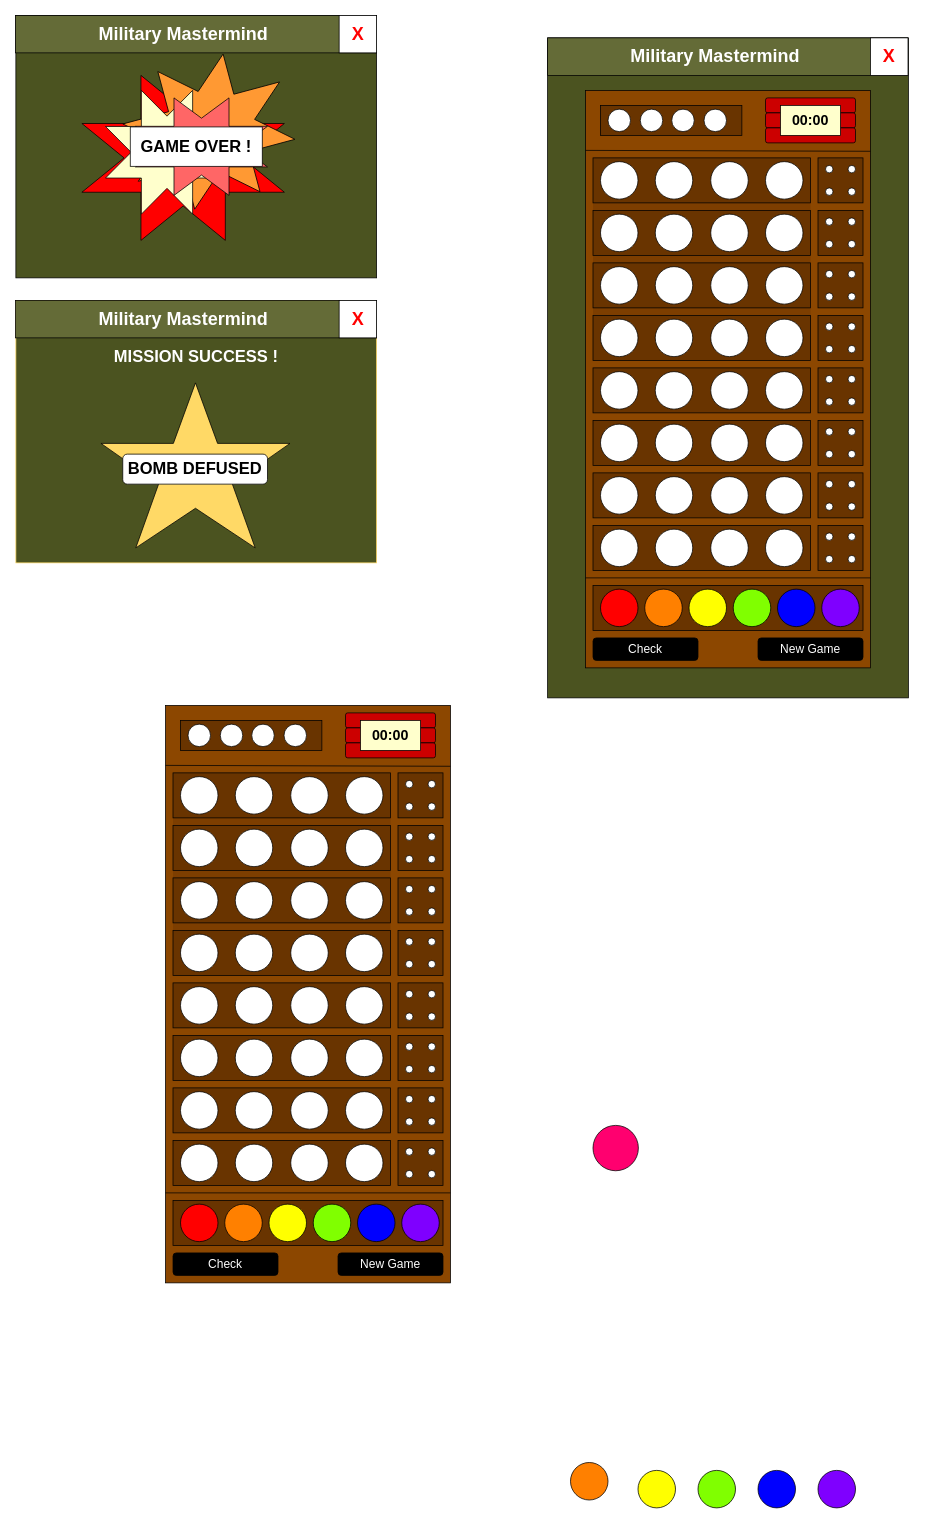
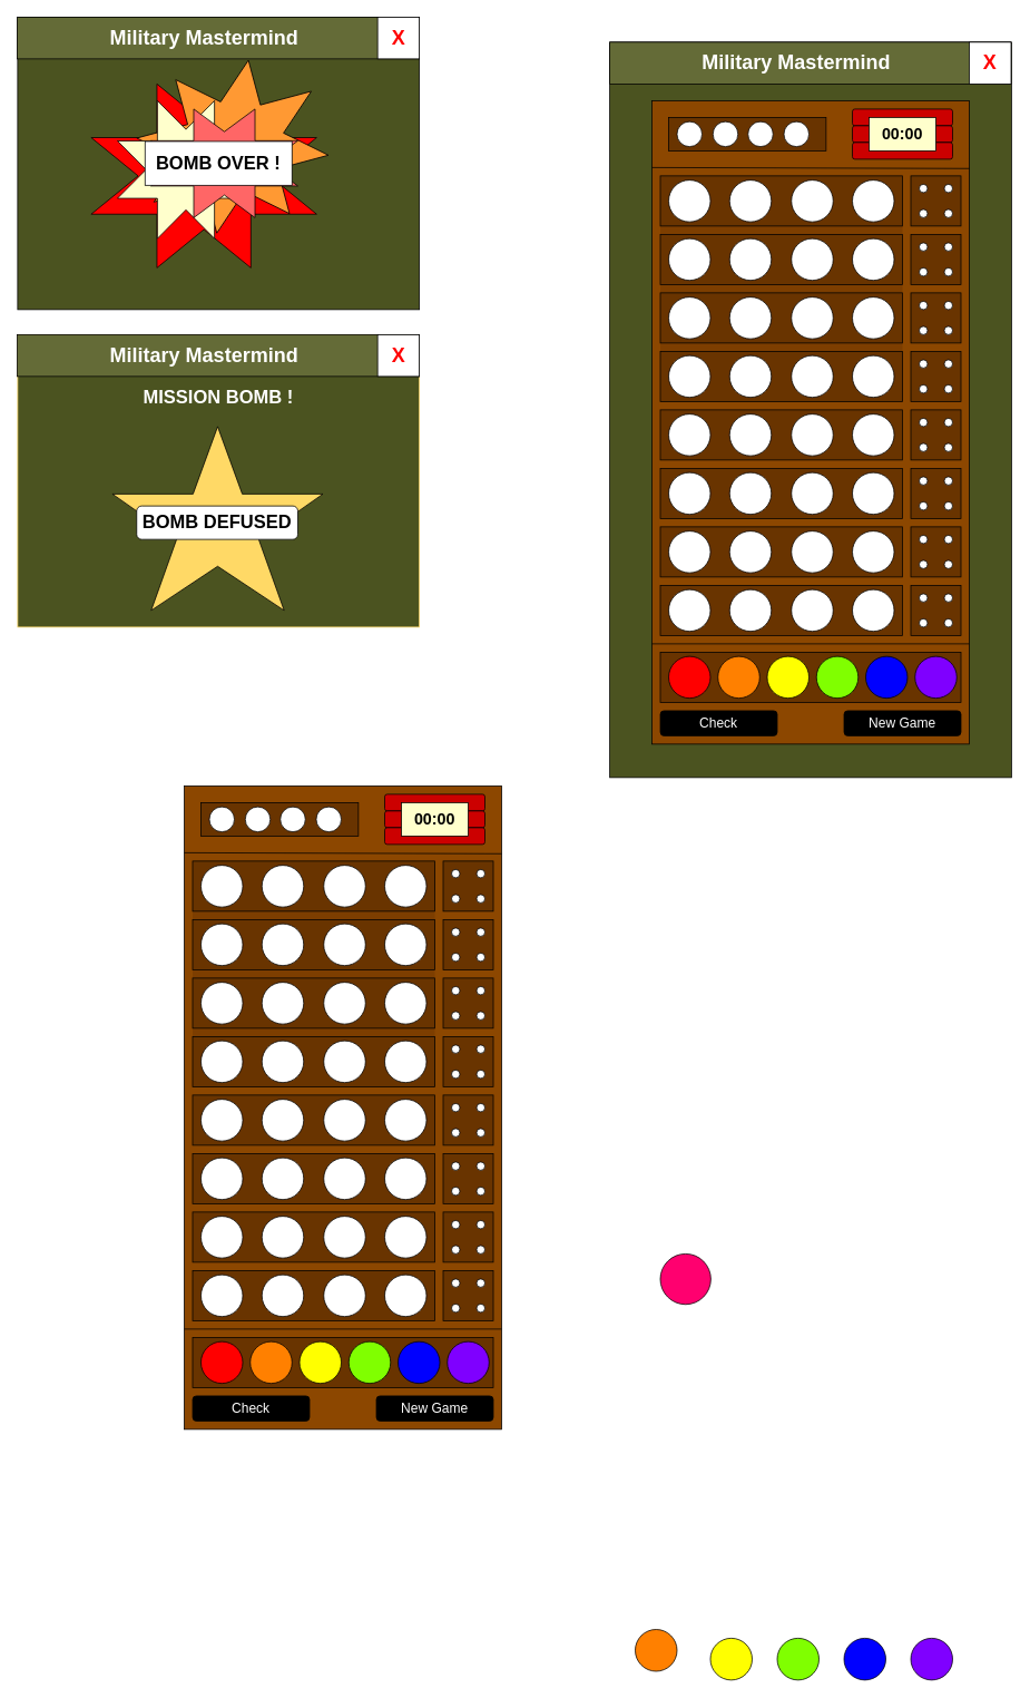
- <mxCell id="135" value="&lt;font style=&quot;font-size: 22px;&quot;&gt;&lt;b&gt;GAME OVER !&lt;/b&gt;&lt;/font&gt;" style="rounded=0;whiteSpace=wrap;html=1;" parent="1" vertex="1"><mxGeometry x="173" y="168.75" width="176" height="52.5" as="geometry" /></mxCell>
+ <mxCell id="135" value="&lt;font style=&quot;font-size: 22px;&quot;&gt;&lt;b&gt;BOMB OVER !&lt;/b&gt;&lt;/font&gt;" style="rounded=0;whiteSpace=wrap;html=1;" parent="1" vertex="1"><mxGeometry x="173" y="168.75" width="176" height="52.5" as="geometry" /></mxCell>
- <mxCell id="142" value="&lt;b style=&quot;border-color: var(--border-color);&quot;&gt;&lt;font color=&quot;#ffffff&quot; style=&quot;border-color: var(--border-color); font-size: 22px;&quot;&gt;MISSION SUCCESS !&lt;/font&gt;&lt;/b&gt;" style="text;html=1;strokeColor=none;fillColor=none;align=center;verticalAlign=middle;whiteSpace=wrap;rounded=0;" parent="1" vertex="1"><mxGeometry x="141" y="460" width="240" height="30" as="geometry" /></mxCell>
+ <mxCell id="142" value="&lt;b style=&quot;border-color: var(--border-color);&quot;&gt;&lt;font color=&quot;#ffffff&quot; style=&quot;border-color: var(--border-color); font-size: 22px;&quot;&gt;MISSION BOMB !&lt;/font&gt;&lt;/b&gt;" style="text;html=1;strokeColor=none;fillColor=none;align=center;verticalAlign=middle;whiteSpace=wrap;rounded=0;" parent="1" vertex="1"><mxGeometry x="141" y="460" width="240" height="30" as="geometry" /></mxCell>
